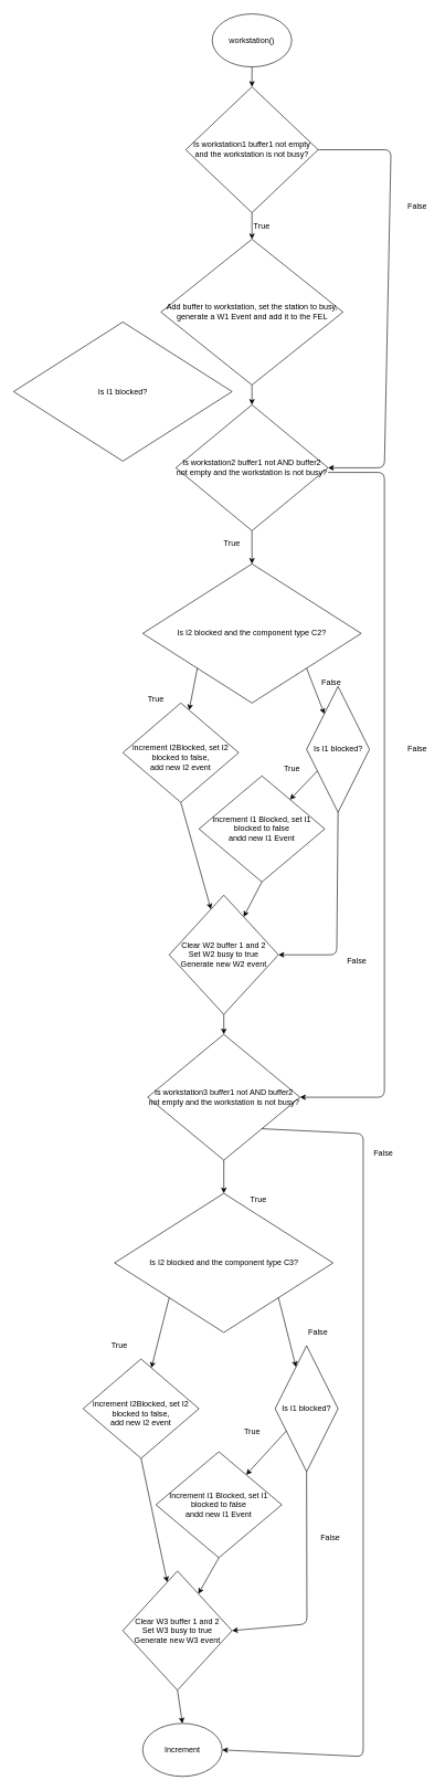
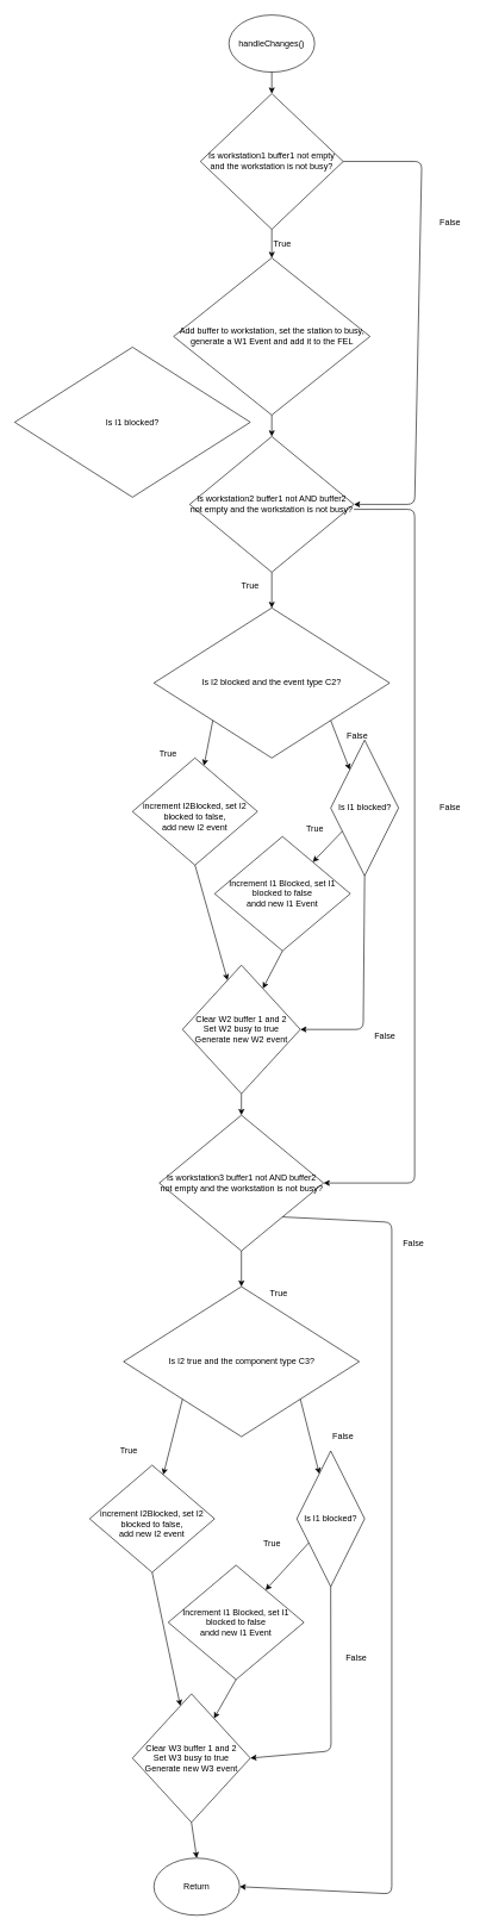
- <mxCell id="2" value="workstation()" style="ellipse;whiteSpace=wrap;html=1;" parent="1" vertex="1"><mxGeometry x="320" y="20" width="120" height="80" as="geometry" /></mxCell>
+ <mxCell id="2" value="handleChanges()" style="ellipse;whiteSpace=wrap;html=1;" parent="1" vertex="1"><mxGeometry x="320" y="20" width="120" height="80" as="geometry" /></mxCell>
- <mxCell id="11" value="Is I2 blocked and the component type C2?" style="rhombus;whiteSpace=wrap;html=1;" parent="1" vertex="1"><mxGeometry x="215" y="850" width="330" height="210" as="geometry" /></mxCell>
+ <mxCell id="11" value="Is I2 blocked and the event type C2?" style="rhombus;whiteSpace=wrap;html=1;" parent="1" vertex="1"><mxGeometry x="215" y="850" width="330" height="210" as="geometry" /></mxCell>
- <mxCell id="34" value="Is I2 blocked and the component type C3?" style="rhombus;whiteSpace=wrap;html=1;" parent="1" vertex="1"><mxGeometry x="172.5" y="1800" width="330" height="210" as="geometry" /></mxCell>
+ <mxCell id="34" value="Is I2 true and the component type C3?" style="rhombus;whiteSpace=wrap;html=1;" parent="1" vertex="1"><mxGeometry x="172.5" y="1800" width="330" height="210" as="geometry" /></mxCell>
- <mxCell id="52" value="Increment" style="ellipse;whiteSpace=wrap;html=1;" parent="1" vertex="1"><mxGeometry x="215" y="2600" width="120" height="80" as="geometry" /></mxCell>
+ <mxCell id="52" value="Return" style="ellipse;whiteSpace=wrap;html=1;" parent="1" vertex="1"><mxGeometry x="215" y="2600" width="120" height="80" as="geometry" /></mxCell>
